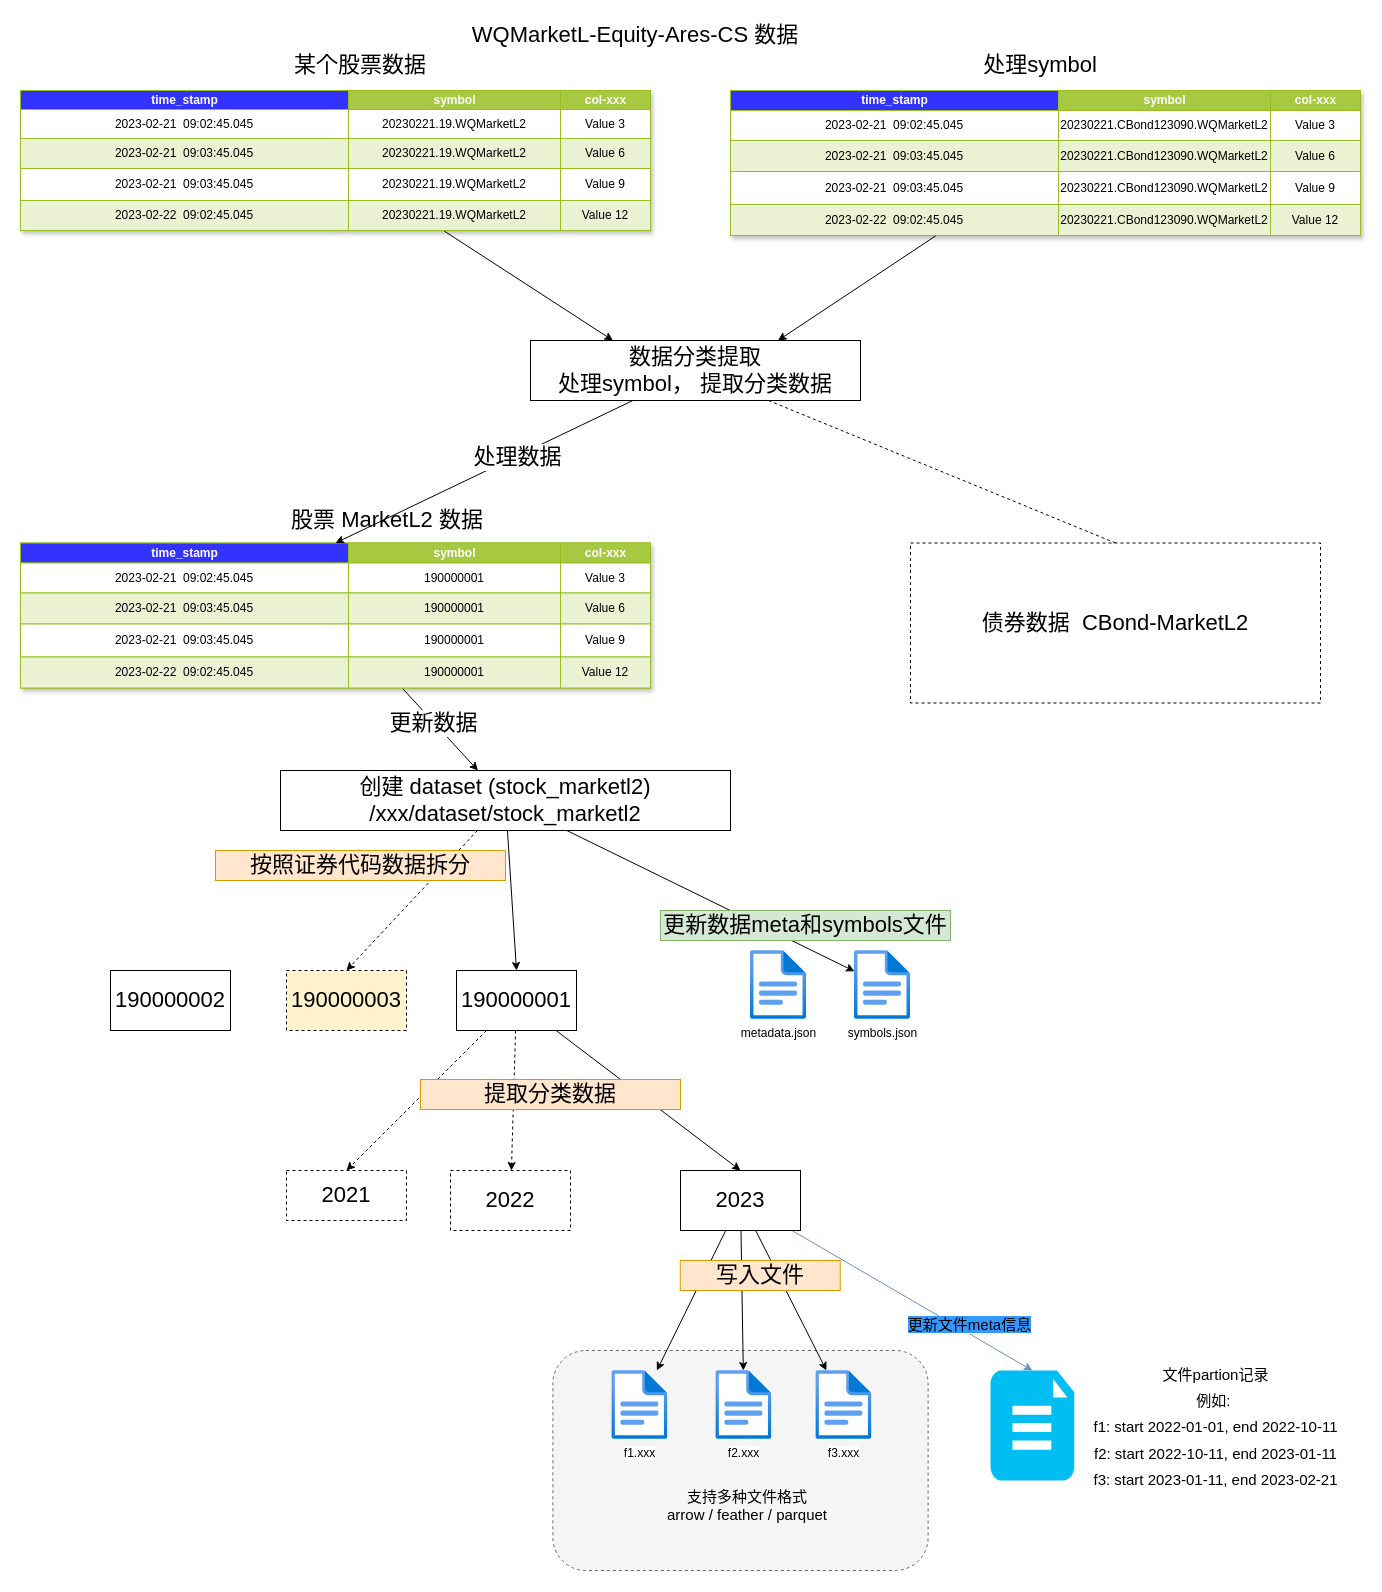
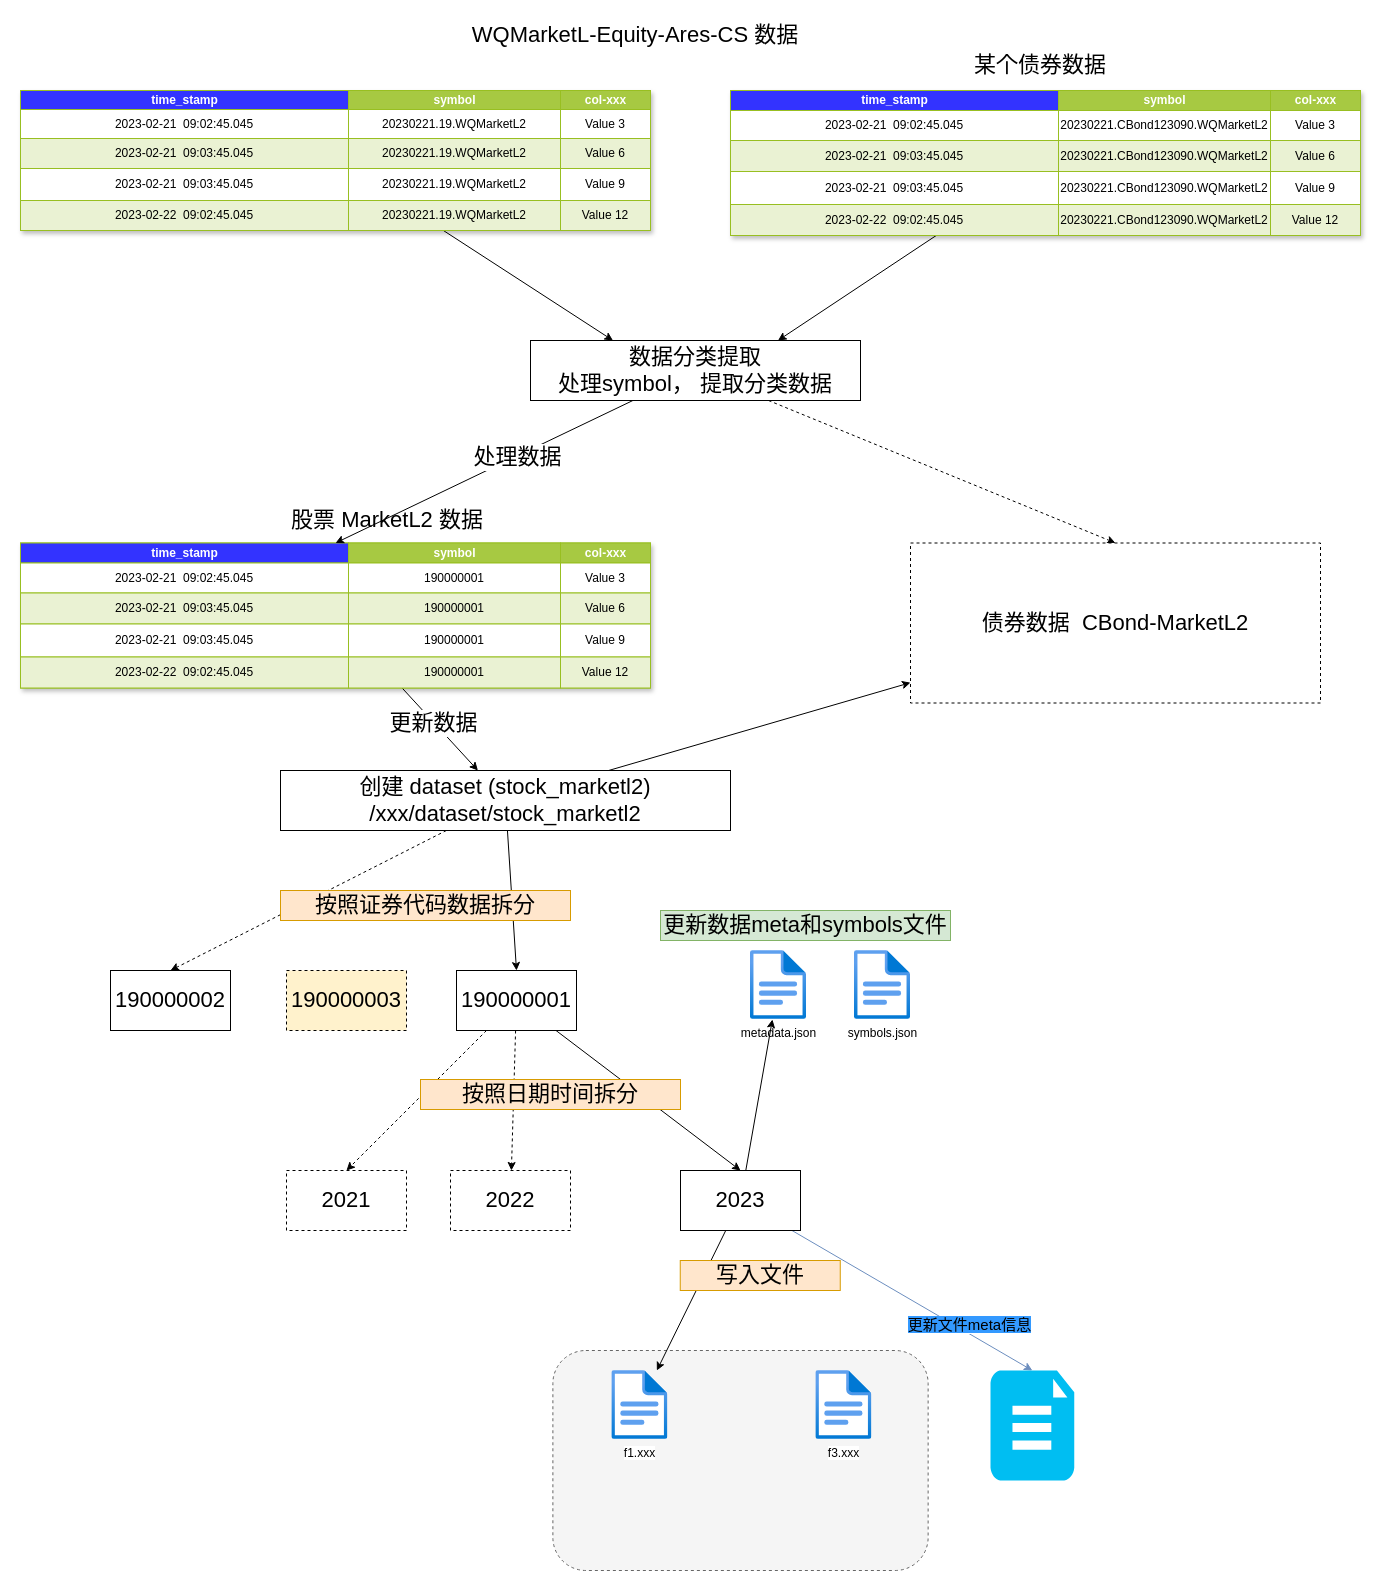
- <mxCell id="80" value="某个股票数据" style="text;html=1;strokeColor=none;fillColor=none;align=center;verticalAlign=middle;whiteSpace=wrap;rounded=0;fontSize=22;" vertex="1" parent="1"><mxGeometry x="260" y="50" width="200" height="30" as="geometry" /></mxCell>
- <mxCell id="81" value="处理symbol" style="text;html=1;strokeColor=none;fillColor=none;align=center;verticalAlign=middle;whiteSpace=wrap;rounded=0;fontSize=22;" vertex="1" parent="1"><mxGeometry x="940" y="50" width="200" height="30" as="geometry" /></mxCell>
+ <mxCell id="81" value="某个债券数据" style="text;html=1;strokeColor=none;fillColor=none;align=center;verticalAlign=middle;whiteSpace=wrap;rounded=0;fontSize=22;" vertex="1" parent="1"><mxGeometry x="940" y="50" width="200" height="30" as="geometry" /></mxCell>
- <mxCell id="34" style="edgeStyle=none;rounded=0;orthogonalLoop=1;jettySize=auto;html=1;entryX=0.5;entryY=0;entryDx=0;entryDy=0;fontSize=22;dashed=1;endArrow=none;" edge="1" parent="1" source="35" target="83"><mxGeometry relative="1" as="geometry" /></mxCell>
+ <mxCell id="34" style="edgeStyle=none;rounded=0;orthogonalLoop=1;jettySize=auto;html=1;entryX=0.5;entryY=0;entryDx=0;entryDy=0;fontSize=22;dashed=1;" edge="1" parent="1" source="35" target="83"><mxGeometry relative="1" as="geometry" /></mxCell>
+ <mxCell id="26" style="edgeStyle=none;rounded=0;orthogonalLoop=1;jettySize=auto;html=1;entryX=0.5;entryY=0;entryDx=0;entryDy=0;dashed=1;fontSize=22;" edge="1" parent="1" source="30" target="89"><mxGeometry relative="1" as="geometry" /></mxCell>
- <mxCell id="90" value="按照证券代码数据拆分" style="text;html=1;strokeColor=#d79b00;fillColor=#ffe6cc;align=center;verticalAlign=middle;whiteSpace=wrap;rounded=0;fontSize=22;" vertex="1" parent="1"><mxGeometry x="215" y="850" width="290" height="30" as="geometry" /></mxCell>
+ <mxCell id="90" value="按照证券代码数据拆分" style="text;html=1;strokeColor=#d79b00;fillColor=#ffe6cc;align=center;verticalAlign=middle;whiteSpace=wrap;rounded=0;fontSize=22;" vertex="1" parent="1"><mxGeometry x="280" y="890" width="290" height="30" as="geometry" /></mxCell>
- <mxCell id="29" style="edgeStyle=none;rounded=0;orthogonalLoop=1;jettySize=auto;html=1;fontSize=22;" edge="1" parent="1" source="30" target="92"><mxGeometry relative="1" as="geometry" /></mxCell>
+ <mxCell id="29" style="edgeStyle=none;rounded=0;orthogonalLoop=1;jettySize=auto;html=1;fontSize=22;" edge="1" parent="1" source="30" target="83"><mxGeometry relative="1" as="geometry" /></mxCell>
- <mxCell id="27" style="edgeStyle=none;rounded=0;orthogonalLoop=1;jettySize=auto;html=1;entryX=0.5;entryY=0;entryDx=0;entryDy=0;dashed=1;fontSize=22;" edge="1" parent="1" source="30" target="88"><mxGeometry relative="1" as="geometry" /></mxCell>
- <mxCell id="102" value="提取分类数据" style="text;html=1;strokeColor=#d79b00;fillColor=#ffe6cc;align=center;verticalAlign=middle;whiteSpace=wrap;rounded=0;fontSize=22;" vertex="1" parent="1"><mxGeometry x="420" y="1079" width="260" height="30" as="geometry" /></mxCell>
+ <mxCell id="102" value="按照日期时间拆分" style="text;html=1;strokeColor=#d79b00;fillColor=#ffe6cc;align=center;verticalAlign=middle;whiteSpace=wrap;rounded=0;fontSize=22;" vertex="1" parent="1"><mxGeometry x="420" y="1079" width="260" height="30" as="geometry" /></mxCell>
- <mxCell id="101" value="2021" style="rounded=0;whiteSpace=wrap;html=1;fontSize=22;fillColor=#FFFFFF;dashed=1;" vertex="1" parent="1"><mxGeometry x="286" y="1170" width="120" height="50" as="geometry" /></mxCell>
+ <mxCell id="101" value="2021" style="rounded=0;whiteSpace=wrap;html=1;fontSize=22;fillColor=#FFFFFF;dashed=1;" vertex="1" parent="1"><mxGeometry x="286" y="1170" width="120" height="60" as="geometry" /></mxCell>
- <mxCell id="96" style="edgeStyle=none;rounded=0;orthogonalLoop=1;jettySize=auto;html=1;fontSize=22;" edge="1" parent="1" source="100" target="104"><mxGeometry relative="1" as="geometry" /></mxCell>
- <mxCell id="97" style="edgeStyle=none;rounded=0;orthogonalLoop=1;jettySize=auto;html=1;fontSize=22;" edge="1" parent="1" source="100" target="105"><mxGeometry relative="1" as="geometry" /></mxCell>
+ <mxCell id="97" style="edgeStyle=none;rounded=0;orthogonalLoop=1;jettySize=auto;html=1;fontSize=22;" edge="1" parent="1" source="100" target="91"><mxGeometry relative="1" as="geometry" /></mxCell>
- <mxCell id="104" value="f2.xxx" style="aspect=fixed;html=1;points=[];align=center;image;fontSize=12;image=img/lib/azure2/general/File.svg;dashed=1;fillColor=#FFFFFF;" vertex="1" parent="1"><mxGeometry x="715.38" y="1370" width="56.0" height="69" as="geometry" /></mxCell>
- <mxCell id="108" value="&lt;font style=&quot;font-size: 15px;&quot;&gt;文件partion记录&lt;br&gt;例如:&amp;nbsp;&lt;br&gt;f1: start 2022-01-01, end 2022-10-11&lt;br&gt;f2: start 2022-10-11, end 2023-01-11&lt;br&gt;f3: start 2023-01-11, end 2023-02-21&lt;br style=&quot;border-color: var(--border-color);&quot;&gt;&lt;/font&gt;" style="text;html=1;align=center;verticalAlign=middle;resizable=0;points=[];autosize=1;strokeColor=none;fillColor=none;fontSize=22;" vertex="1" parent="1"><mxGeometry x="1080" y="1350" width="270" height="150" as="geometry" /></mxCell>
- <mxCell id="109" value="支持多种文件格式&lt;br&gt;arrow / feather / parquet" style="text;html=1;strokeColor=none;fillColor=none;align=center;verticalAlign=middle;whiteSpace=wrap;rounded=0;fontSize=15;" vertex="1" parent="1"><mxGeometry x="642.38" y="1490" width="210" height="30" as="geometry" /></mxCell>
